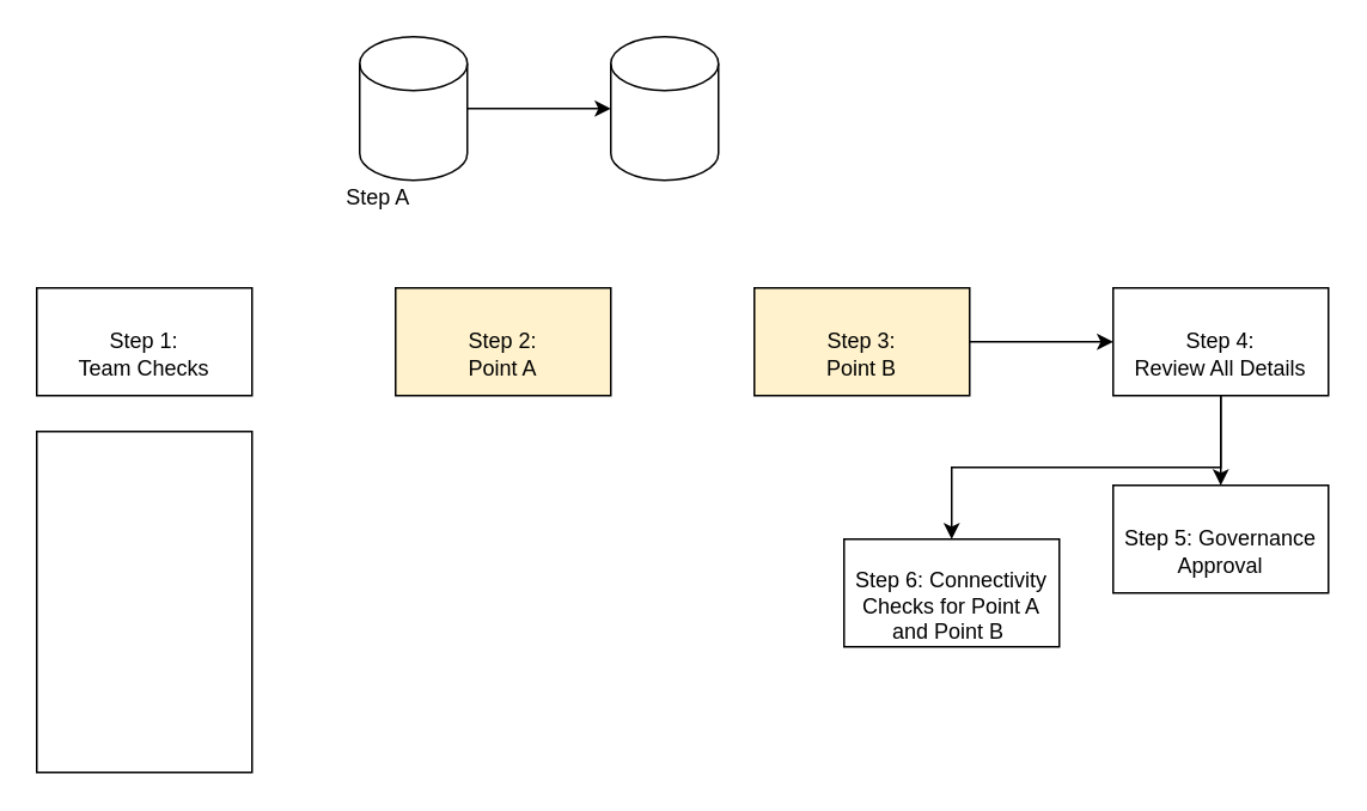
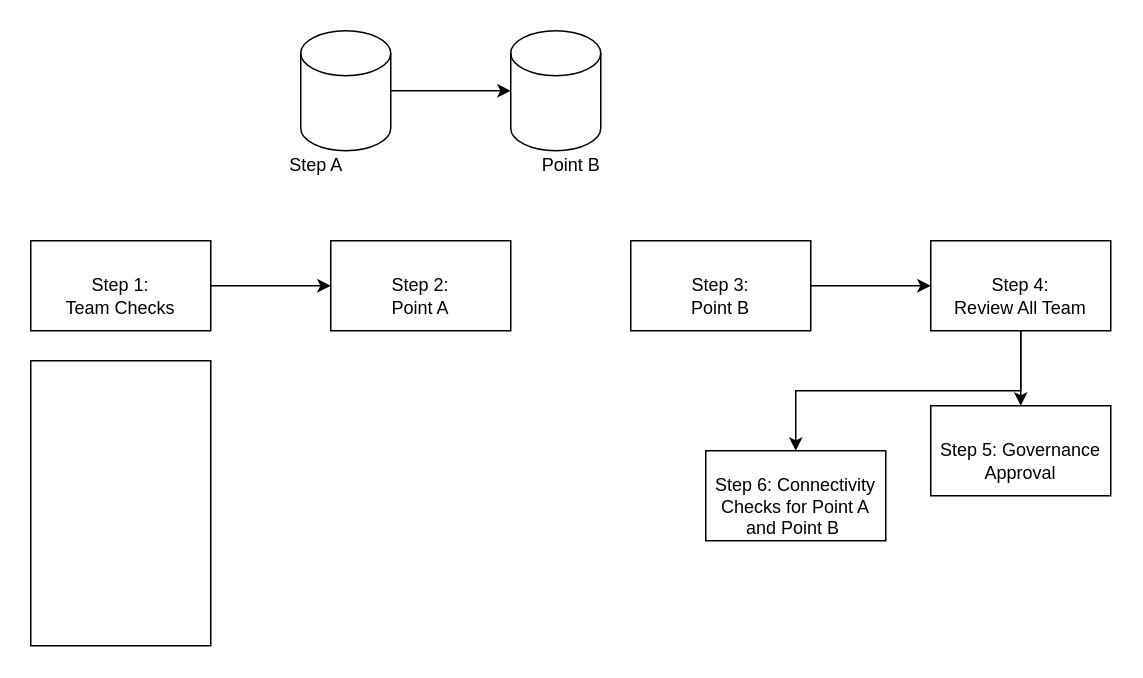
+ <mxCell id="6" value="Point B" style="text;html=1;align=center;verticalAlign=middle;resizable=0;points=[];autosize=1;" vertex="1" parent="1"><mxGeometry x="355" y="100" width="50" height="20" as="geometry" /></mxCell>
+ <mxCell id="7" value="" style="edgeStyle=orthogonalEdgeStyle;rounded=0;orthogonalLoop=1;jettySize=auto;html=1;" edge="1" parent="1" source="8" target="9"><mxGeometry relative="1" as="geometry" /></mxCell>
- <mxCell id="9" value="&lt;br&gt;Step 2:&lt;br&gt;Point A" style="rounded=0;whiteSpace=wrap;html=1;fillColor=#fff2cc;" vertex="1" parent="1"><mxGeometry x="220" y="160" width="120" height="60" as="geometry" /></mxCell>
+ <mxCell id="9" value="&lt;br&gt;Step 2:&lt;br&gt;Point A" style="rounded=0;whiteSpace=wrap;html=1;" vertex="1" parent="1"><mxGeometry x="220" y="160" width="120" height="60" as="geometry" /></mxCell>
- <mxCell id="11" value="&lt;br&gt;Step 3:&lt;br&gt;Point B" style="rounded=0;whiteSpace=wrap;html=1;fillColor=#fff2cc;" vertex="1" parent="1"><mxGeometry x="420" y="160" width="120" height="60" as="geometry" /></mxCell>
+ <mxCell id="11" value="&lt;br&gt;Step 3:&lt;br&gt;Point B" style="rounded=0;whiteSpace=wrap;html=1;" vertex="1" parent="1"><mxGeometry x="420" y="160" width="120" height="60" as="geometry" /></mxCell>
- <mxCell id="13" value="&lt;br&gt;Step 4:&lt;br&gt;Review All Details" style="rounded=0;whiteSpace=wrap;html=1;" vertex="1" parent="1"><mxGeometry x="620" y="160" width="120" height="60" as="geometry" /></mxCell>
+ <mxCell id="13" value="&lt;br&gt;Step 4:&lt;br&gt;Review All Team" style="rounded=0;whiteSpace=wrap;html=1;" vertex="1" parent="1"><mxGeometry x="620" y="160" width="120" height="60" as="geometry" /></mxCell>
